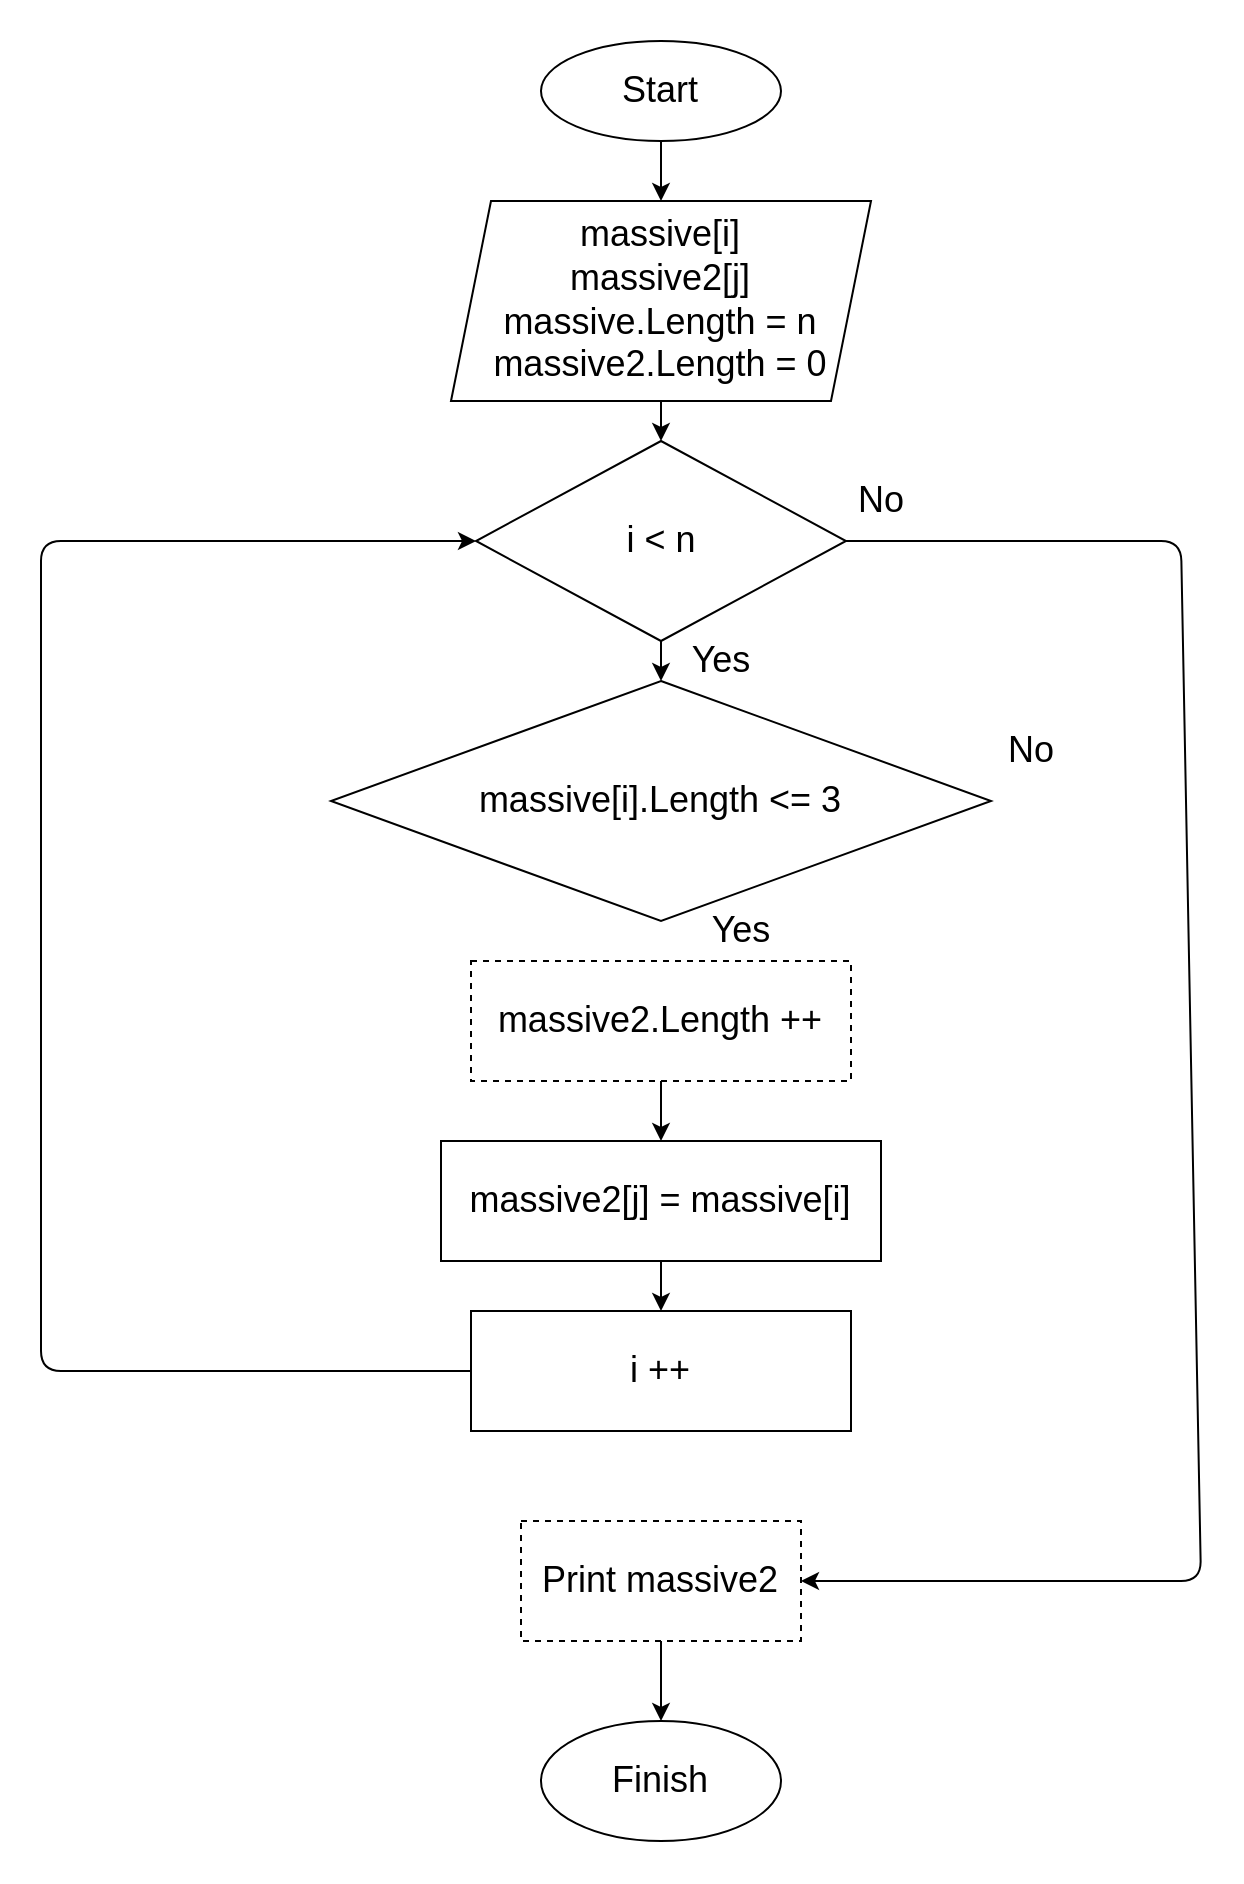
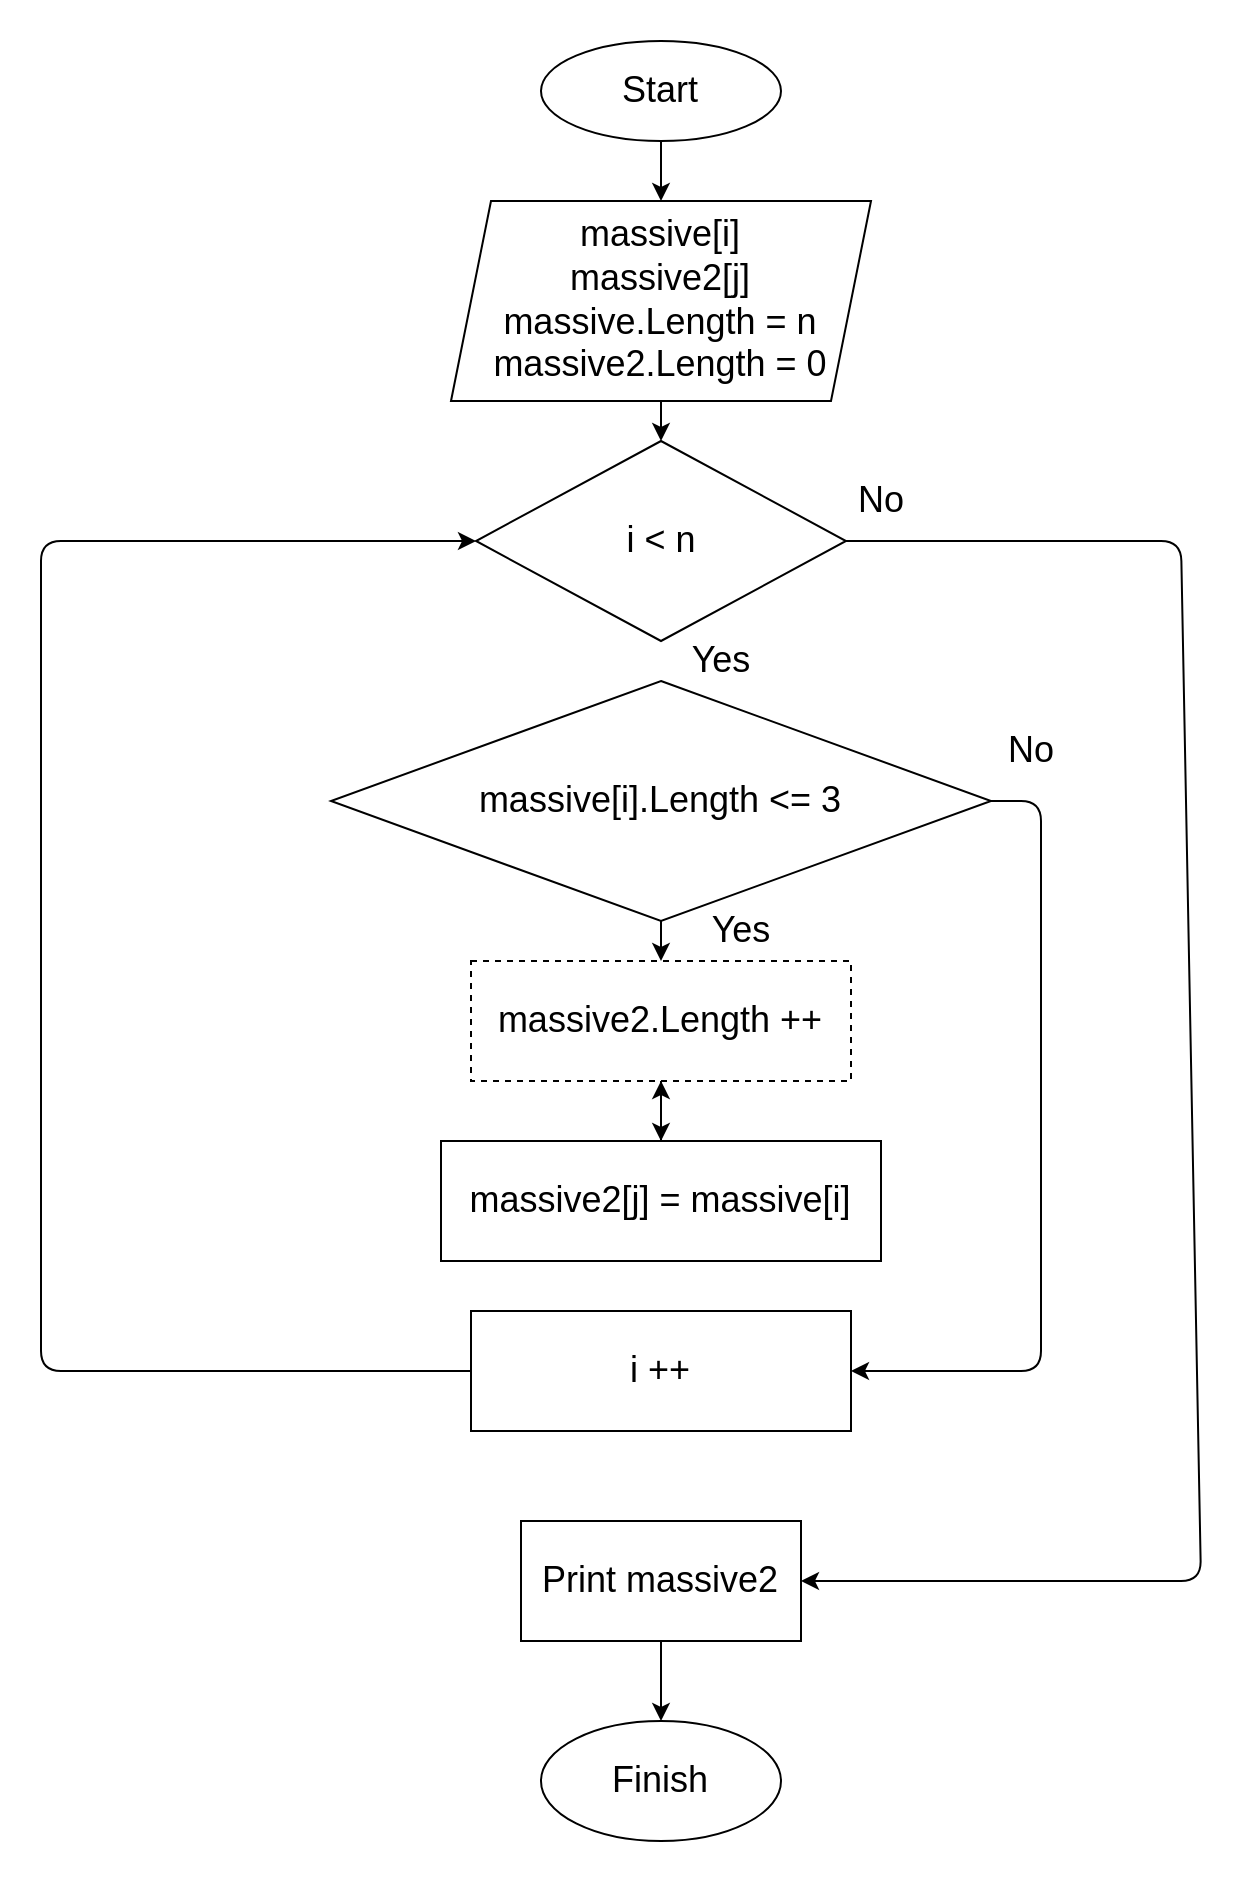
- <mxCell id="6" value="" style="edgeStyle=none;html=1;fontSize=18;" edge="1" parent="1" source="7" target="9"><mxGeometry relative="1" as="geometry" /></mxCell>
+ <mxCell id="8" value="" style="edgeStyle=none;html=1;fontSize=18;" edge="1" parent="1" source="9" target="13"><mxGeometry relative="1" as="geometry" /></mxCell>
+ <mxCell id="22" value="" style="endArrow=classic;html=1;fontSize=18;exitX=1;exitY=0.5;exitDx=0;exitDy=0;entryX=1;entryY=0.5;entryDx=0;entryDy=0;" edge="1" parent="1" source="9" target="14"><mxGeometry width="50" height="50" relative="1" as="geometry"><mxPoint x="520" y="420" as="sourcePoint" /><mxPoint x="570" y="370" as="targetPoint" /><Array as="points"><mxPoint x="520" y="400" /><mxPoint x="520" y="685" /></Array></mxGeometry></mxCell>
- <mxCell id="10" value="" style="edgeStyle=none;html=1;fontSize=18;" edge="1" parent="1" source="11" target="14"><mxGeometry relative="1" as="geometry" /></mxCell>
+ <mxCell id="10" value="" style="edgeStyle=none;html=1;fontSize=18;" edge="1" parent="1" source="11" target="13"><mxGeometry relative="1" as="geometry" /></mxCell>
- <mxCell id="16" value="Print massive2" style="rounded=0;whiteSpace=wrap;html=1;fontSize=18;dashed=1;" vertex="1" parent="1"><mxGeometry x="260" y="760" width="140" height="60" as="geometry" /></mxCell>
+ <mxCell id="16" value="Print massive2" style="rounded=0;whiteSpace=wrap;html=1;fontSize=18;" vertex="1" parent="1"><mxGeometry x="260" y="760" width="140" height="60" as="geometry" /></mxCell>
